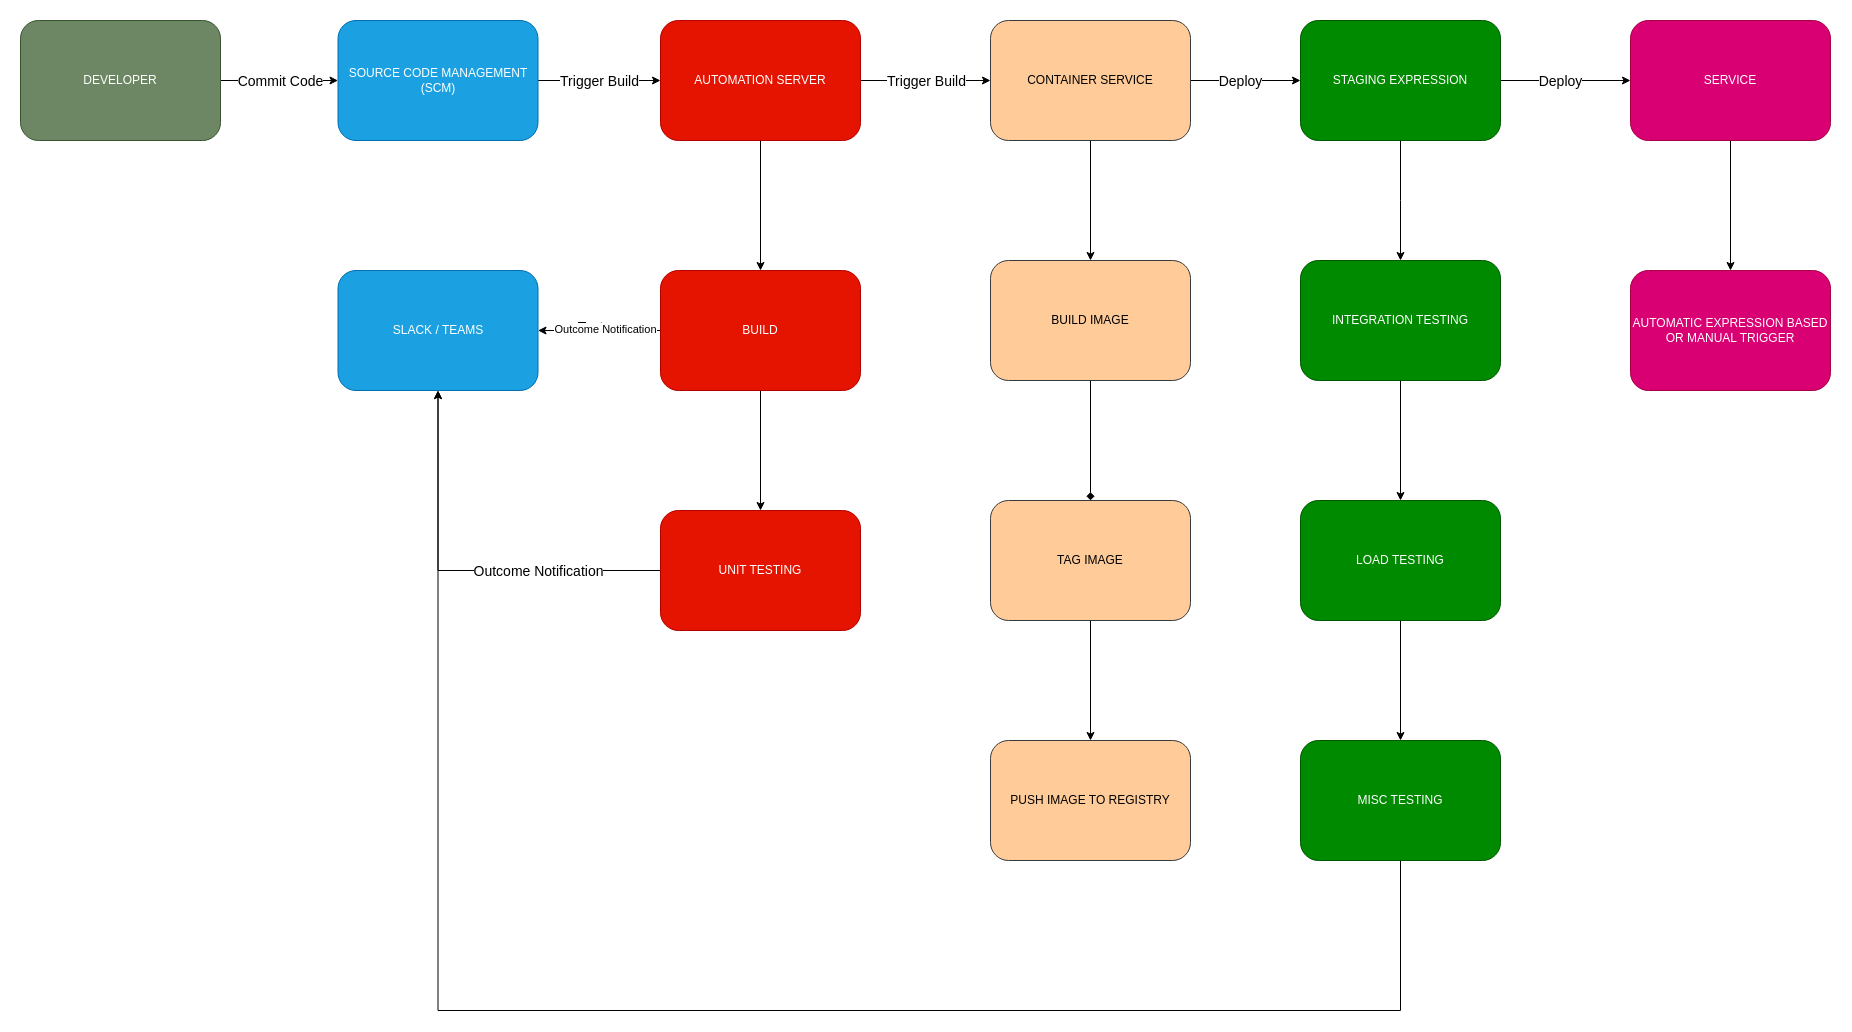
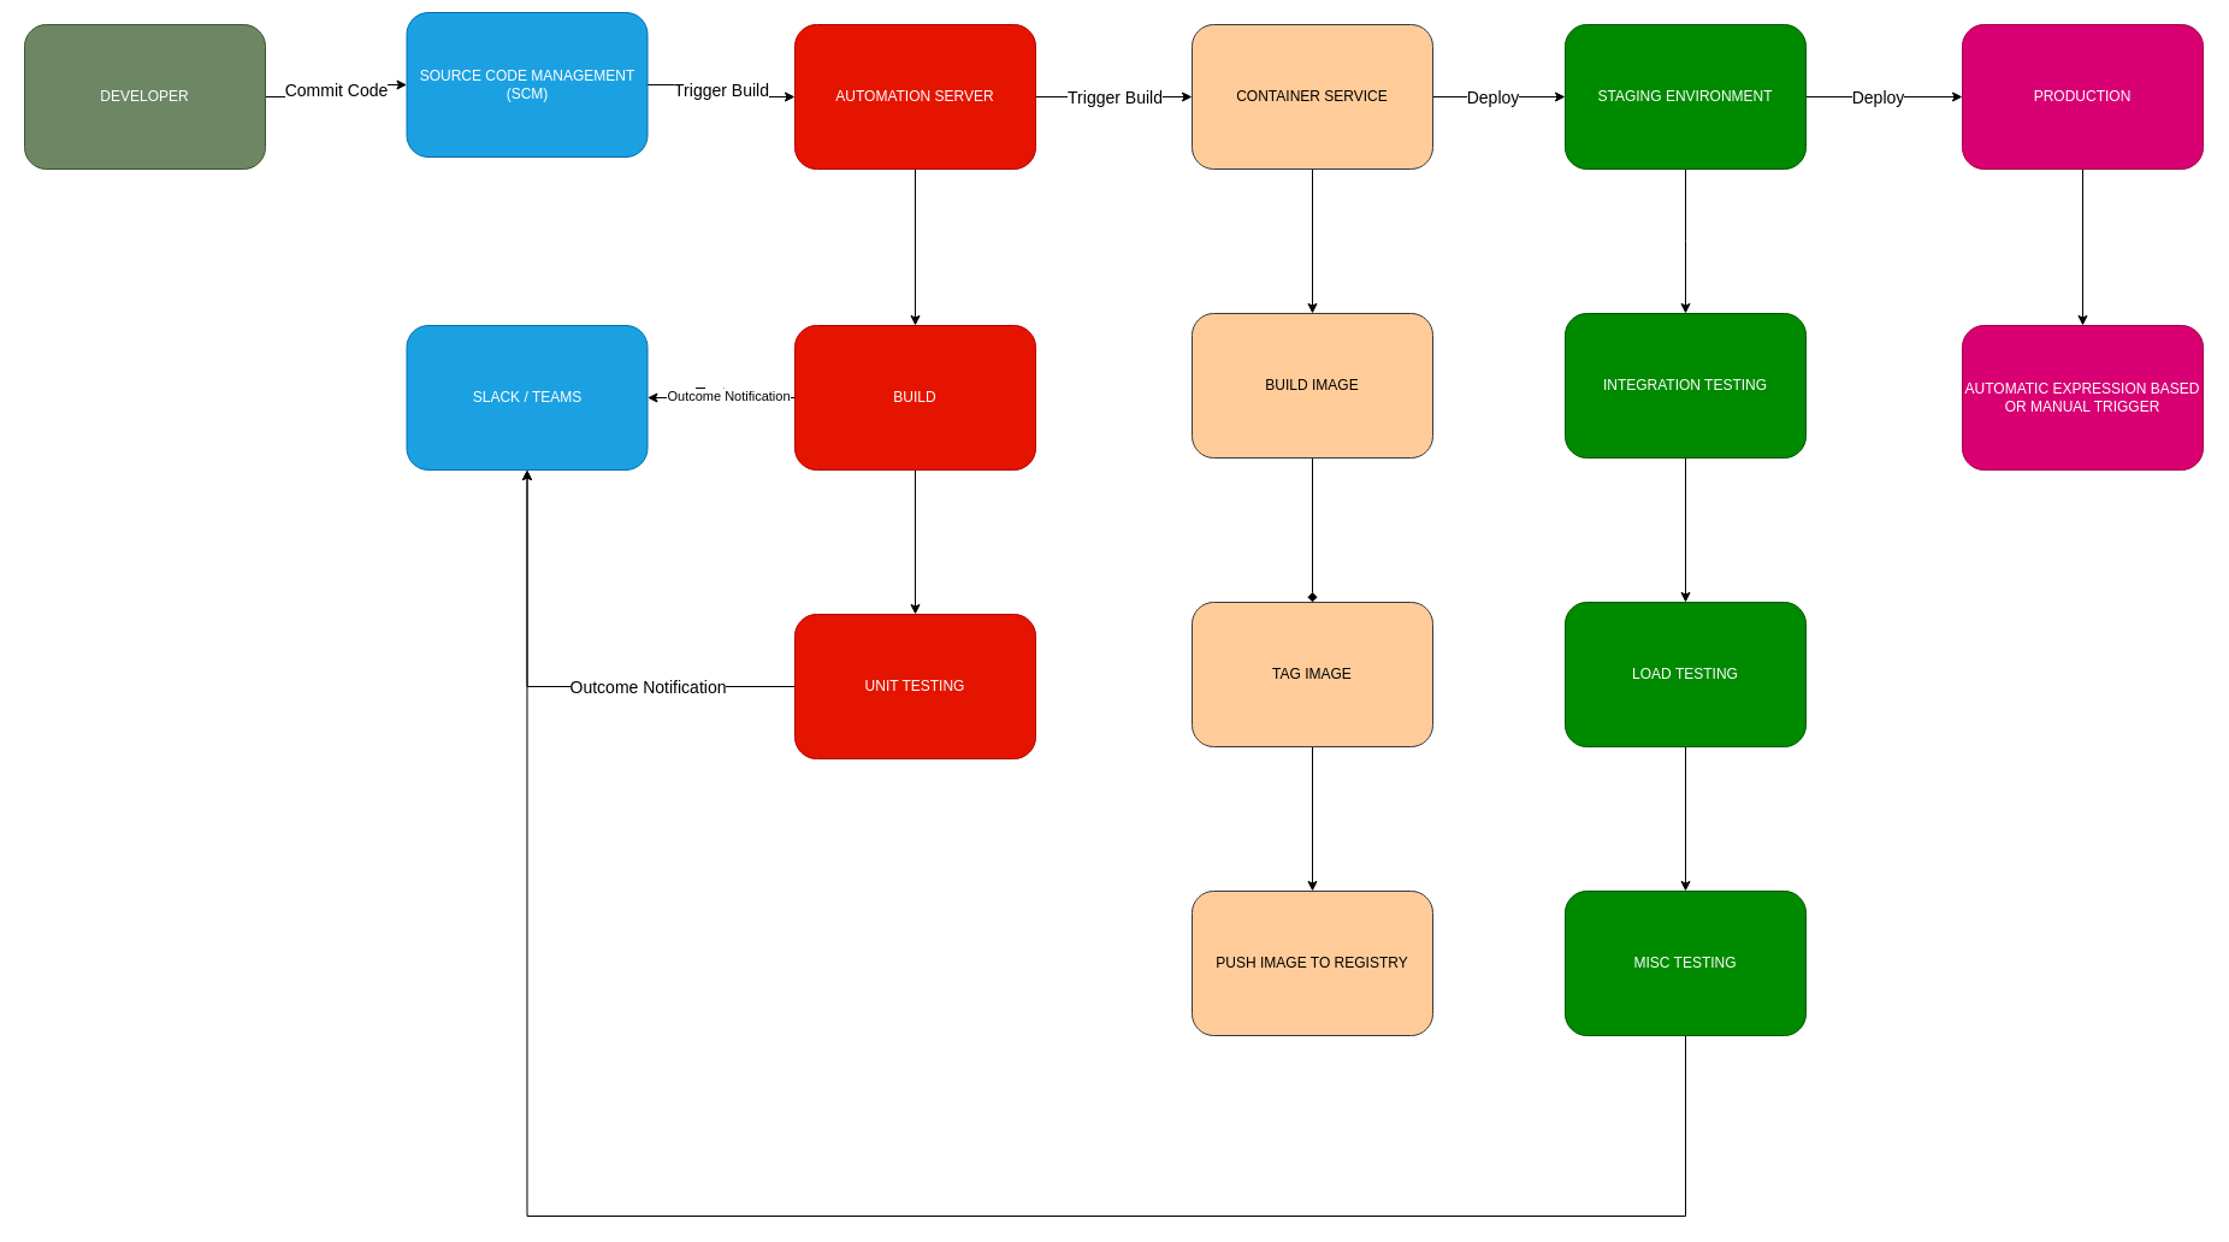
- <mxCell id="7" value="SOURCE CODE MANAGEMENT (SCM)" style="rounded=1;whiteSpace=wrap;html=1;fillColor=#1ba1e2;strokeColor=#006EAF;fontColor=#ffffff;verticalAlign=middle;" parent="1" vertex="1"><mxGeometry x="337.5" y="20" width="200" height="120" as="geometry" /></mxCell>
+ <mxCell id="7" value="SOURCE CODE MANAGEMENT (SCM)" style="rounded=1;whiteSpace=wrap;html=1;fillColor=#1ba1e2;strokeColor=#006EAF;fontColor=#ffffff;verticalAlign=middle;" parent="1" vertex="1"><mxGeometry x="337.5" y="10" width="200" height="120" as="geometry" /></mxCell>
- <mxCell id="19" value="STAGING EXPRESSION" style="rounded=1;whiteSpace=wrap;html=1;fillColor=#008a00;fontColor=#ffffff;strokeColor=#005700;verticalAlign=middle;" parent="1" vertex="1"><mxGeometry x="1300" y="20" width="200" height="120" as="geometry" /></mxCell>
+ <mxCell id="19" value="STAGING ENVIRONMENT" style="rounded=1;whiteSpace=wrap;html=1;fillColor=#008a00;fontColor=#ffffff;strokeColor=#005700;verticalAlign=middle;" parent="1" vertex="1"><mxGeometry x="1300" y="20" width="200" height="120" as="geometry" /></mxCell>
- <mxCell id="21" value="SERVICE" style="rounded=1;whiteSpace=wrap;html=1;fillColor=#d80073;fontColor=#ffffff;strokeColor=#A50040;verticalAlign=middle;" parent="1" vertex="1"><mxGeometry x="1630" y="20" width="200" height="120" as="geometry" /></mxCell>
+ <mxCell id="21" value="PRODUCTION" style="rounded=1;whiteSpace=wrap;html=1;fillColor=#d80073;fontColor=#ffffff;strokeColor=#A50040;verticalAlign=middle;" parent="1" vertex="1"><mxGeometry x="1630" y="20" width="200" height="120" as="geometry" /></mxCell>
